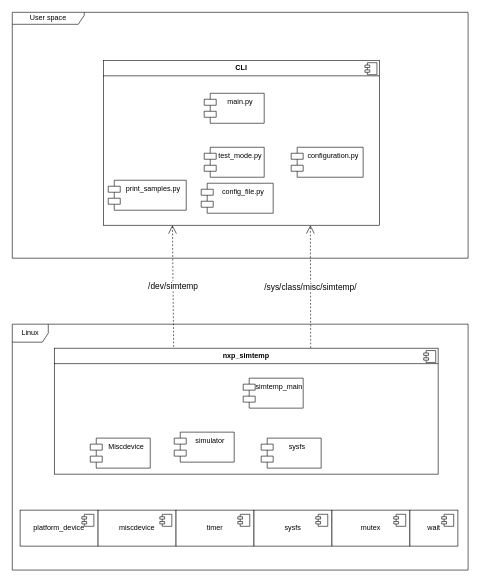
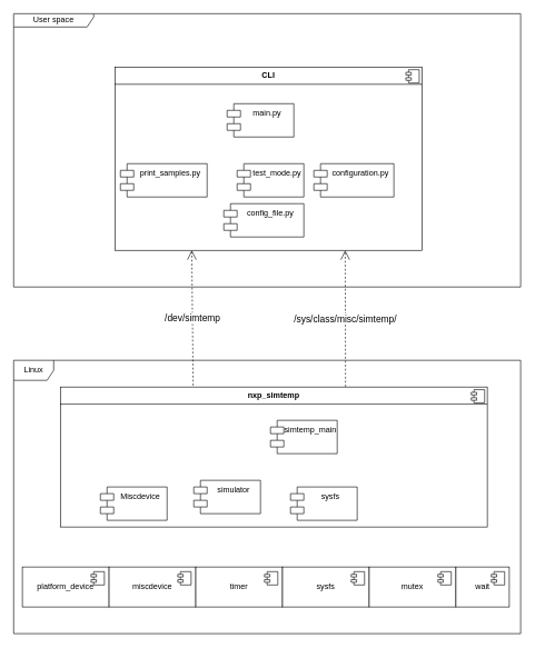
- <mxCell id="26" value="test_mode.py" style="shape=module;align=left;spacingLeft=20;align=center;verticalAlign=top;whiteSpace=wrap;html=1;" vertex="1" parent="1"><mxGeometry x="340" y="245" width="100" height="50" as="geometry" /></mxCell>
+ <mxCell id="26" value="test_mode.py" style="shape=module;align=left;spacingLeft=20;align=center;verticalAlign=top;whiteSpace=wrap;html=1;" vertex="1" parent="1"><mxGeometry x="355" y="245" width="100" height="50" as="geometry" /></mxCell>
- <mxCell id="27" value="configuration.py" style="shape=module;align=left;spacingLeft=20;align=center;verticalAlign=top;whiteSpace=wrap;html=1;" vertex="1" parent="1"><mxGeometry x="485" y="245" width="120" height="50" as="geometry" /></mxCell>
+ <mxCell id="27" value="configuration.py" style="shape=module;align=left;spacingLeft=20;align=center;verticalAlign=top;whiteSpace=wrap;html=1;" vertex="1" parent="1"><mxGeometry x="470" y="245" width="120" height="50" as="geometry" /></mxCell>
- <mxCell id="25" value="print_samples.py" style="shape=module;align=left;spacingLeft=20;align=center;verticalAlign=top;whiteSpace=wrap;html=1;" vertex="1" parent="1"><mxGeometry x="180" y="300" width="130" height="50" as="geometry" /></mxCell>
+ <mxCell id="25" value="print_samples.py" style="shape=module;align=left;spacingLeft=20;align=center;verticalAlign=top;whiteSpace=wrap;html=1;" vertex="1" parent="1"><mxGeometry x="180" y="245" width="130" height="50" as="geometry" /></mxCell>
